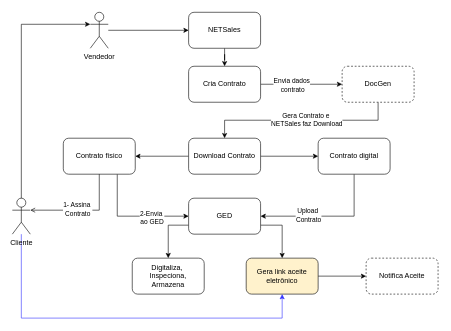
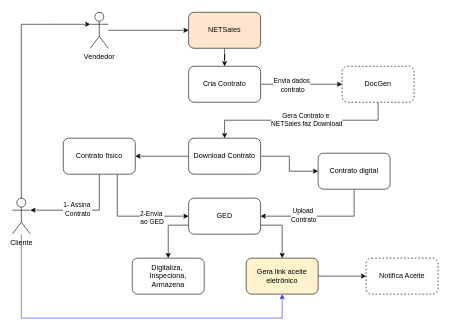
- <mxCell id="3" value="NETSales" style="rounded=1;whiteSpace=wrap;html=1;" vertex="1" parent="1"><mxGeometry x="314" y="20" width="120" height="60" as="geometry" /></mxCell>
+ <mxCell id="3" value="NETSales" style="rounded=1;whiteSpace=wrap;html=1;fillColor=#ffe6cc;" vertex="1" parent="1"><mxGeometry x="314" y="20" width="120" height="60" as="geometry" /></mxCell>
- <mxCell id="28" value="Contrato digital" style="rounded=1;whiteSpace=wrap;html=1;" vertex="1" parent="1"><mxGeometry x="530" y="230" width="120" height="60" as="geometry" /></mxCell>
+ <mxCell id="28" value="Contrato digital" style="rounded=1;whiteSpace=wrap;html=1;" vertex="1" parent="1"><mxGeometry x="530" y="255" width="120" height="60" as="geometry" /></mxCell>
- <mxCell id="21" style="edgeStyle=orthogonalEdgeStyle;rounded=0;orthogonalLoop=1;jettySize=auto;html=1;entryX=1;entryY=0.333;entryDx=0;entryDy=0;entryPerimeter=0;endArrow=open;" edge="1" parent="1" source="17" target="19"><mxGeometry relative="1" as="geometry"><Array as="points"><mxPoint x="165" y="350" /></Array></mxGeometry></mxCell>
+ <mxCell id="21" style="edgeStyle=orthogonalEdgeStyle;rounded=0;orthogonalLoop=1;jettySize=auto;html=1;entryX=1;entryY=0.333;entryDx=0;entryDy=0;entryPerimeter=0;" edge="1" parent="1" source="17" target="19"><mxGeometry relative="1" as="geometry"><Array as="points"><mxPoint x="165" y="350" /></Array></mxGeometry></mxCell>
